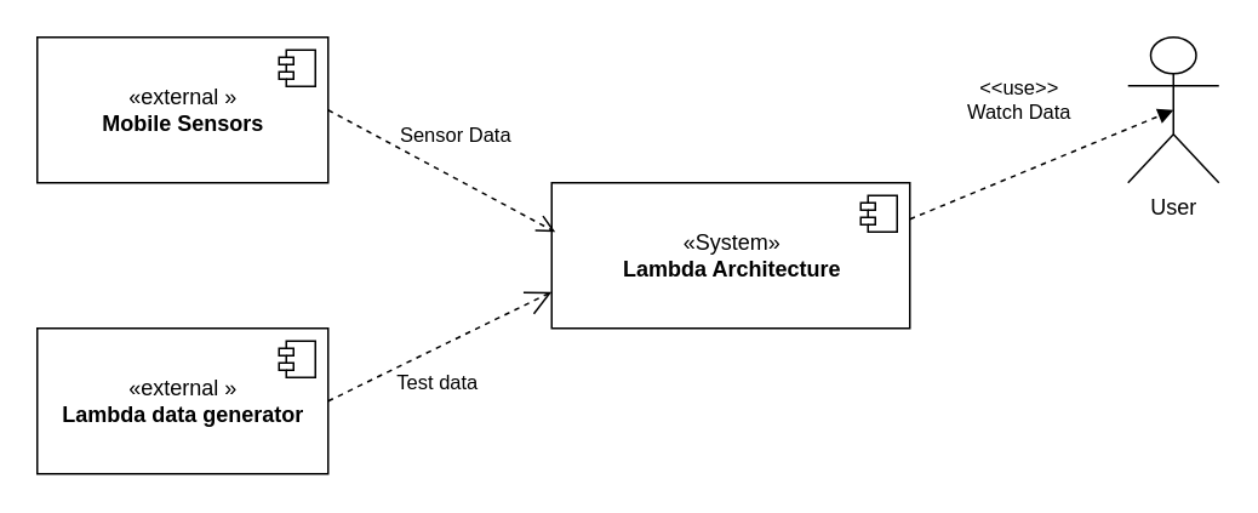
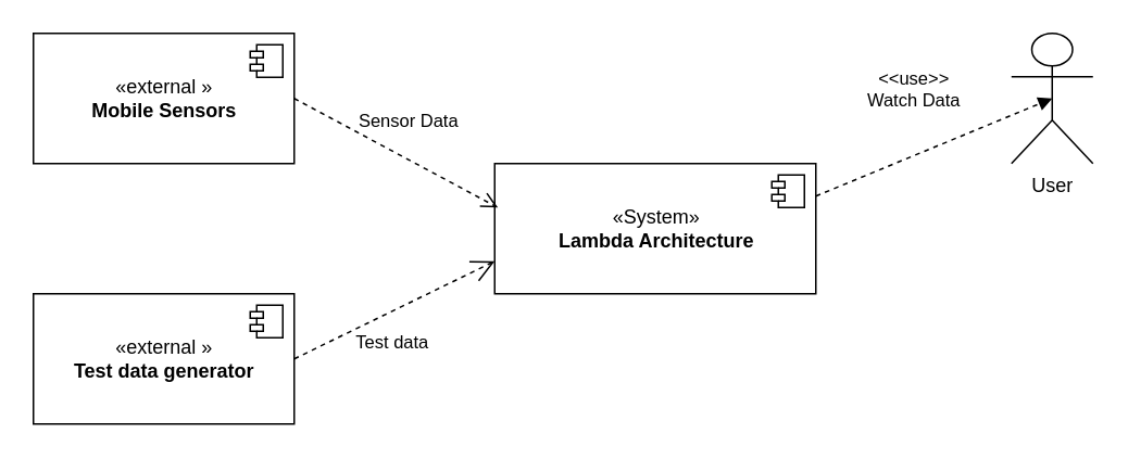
- <mxCell id="6" value="«external »&lt;br&gt;&lt;b&gt;Lambda data generator&lt;br&gt;&lt;/b&gt;" style="html=1;" vertex="1" parent="1"><mxGeometry x="20" y="180" width="160" height="80" as="geometry" /></mxCell>
+ <mxCell id="6" value="«external »&lt;br&gt;&lt;b&gt;Test data generator&lt;br&gt;&lt;/b&gt;" style="html=1;" vertex="1" parent="1"><mxGeometry x="20" y="180" width="160" height="80" as="geometry" /></mxCell>
